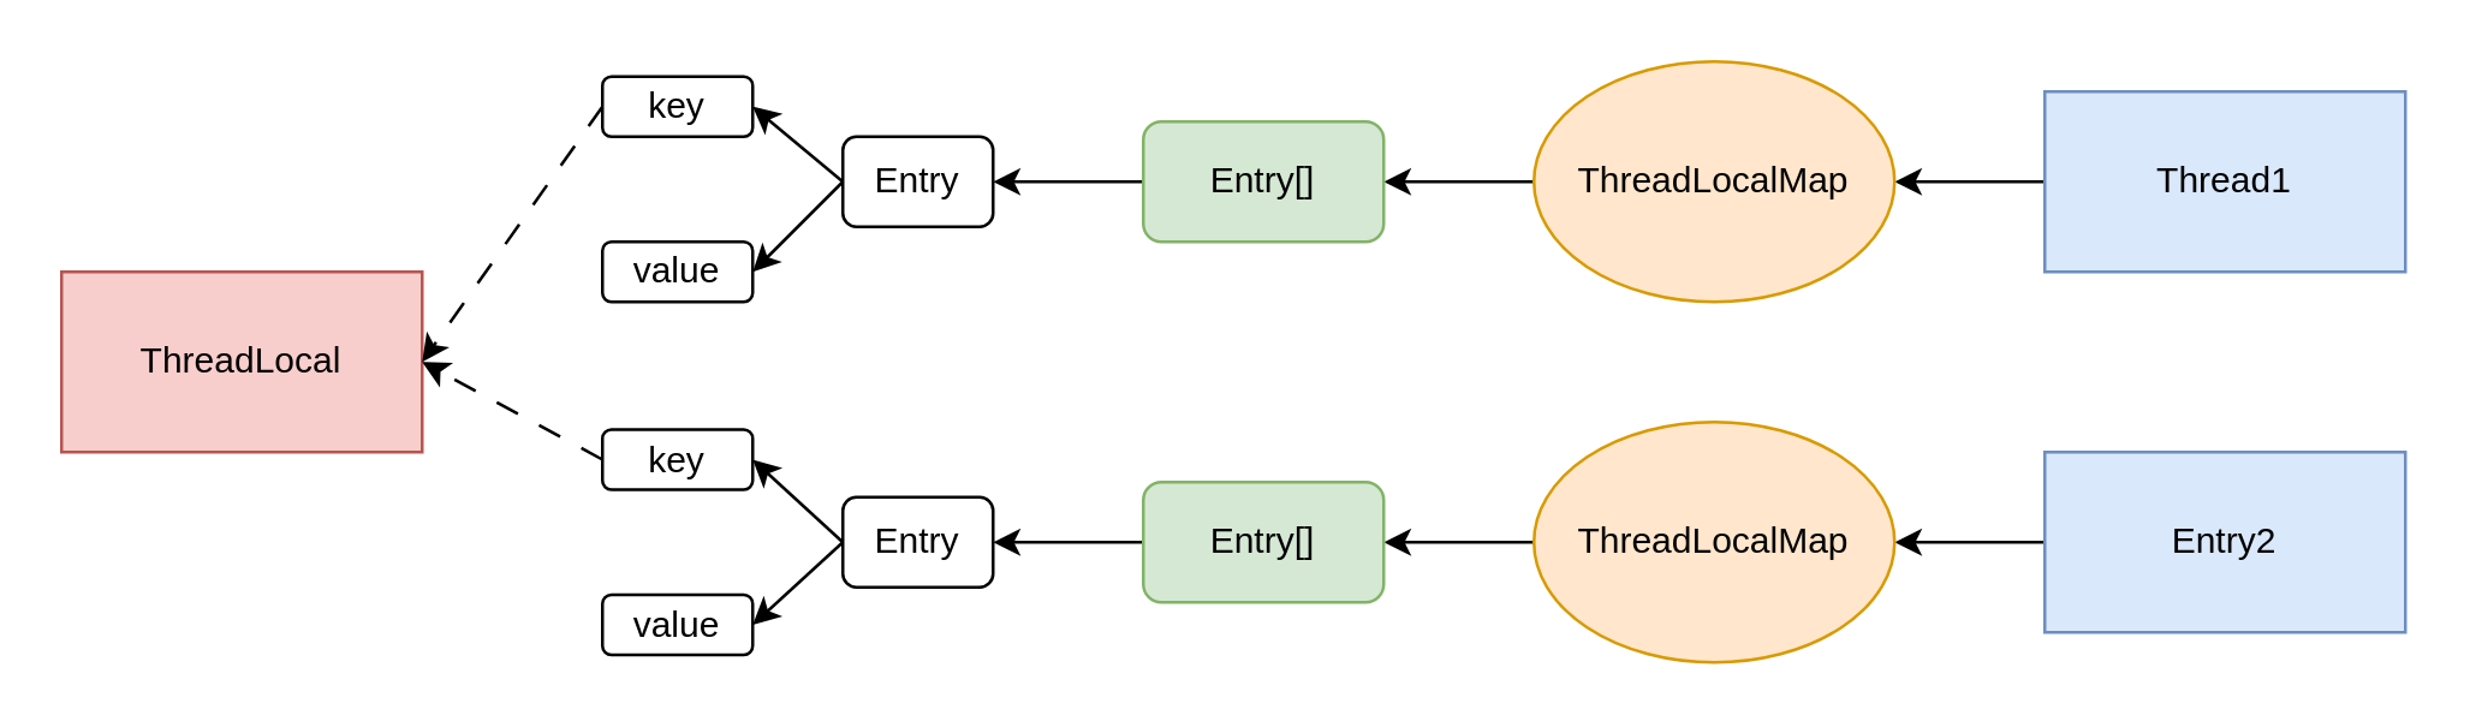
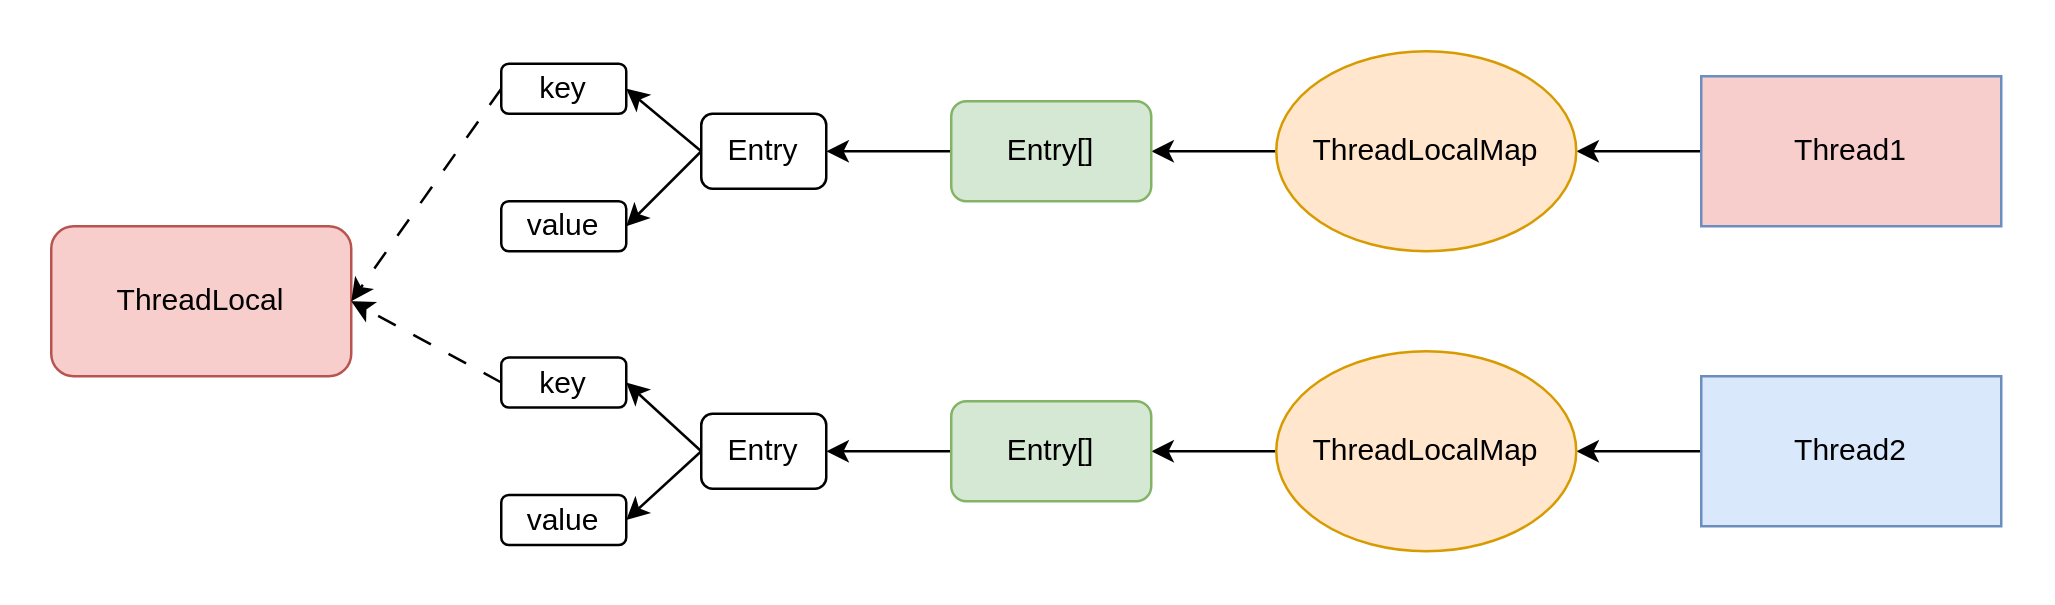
- <mxCell id="4" value="Thread1" style="rounded=0;whiteSpace=wrap;html=1;fillColor=#dae8fc;strokeColor=#6c8ebf;" vertex="1" parent="1"><mxGeometry x="680" y="30" width="120" height="60" as="geometry" /></mxCell>
+ <mxCell id="4" value="Thread1" style="rounded=0;whiteSpace=wrap;html=1;fillColor=#f8cecc;strokeColor=#6c8ebf;" vertex="1" parent="1"><mxGeometry x="680" y="30" width="120" height="60" as="geometry" /></mxCell>
- <mxCell id="2" value="ThreadLocal" style="rounded=0;whiteSpace=wrap;html=1;fillColor=#f8cecc;strokeColor=#b85450;" vertex="1" parent="1"><mxGeometry x="20" y="90" width="120" height="60" as="geometry" /></mxCell>
+ <mxCell id="2" value="ThreadLocal" style="whiteSpace=wrap;html=1;fillColor=#f8cecc;strokeColor=#b85450;rounded=1;" vertex="1" parent="1"><mxGeometry x="20" y="90" width="120" height="60" as="geometry" /></mxCell>
- <mxCell id="6" value="Entry2" style="rounded=0;whiteSpace=wrap;html=1;fillColor=#dae8fc;strokeColor=#6c8ebf;" vertex="1" parent="1"><mxGeometry x="680" y="150" width="120" height="60" as="geometry" /></mxCell>
+ <mxCell id="6" value="Thread2" style="rounded=0;whiteSpace=wrap;html=1;fillColor=#dae8fc;strokeColor=#6c8ebf;" vertex="1" parent="1"><mxGeometry x="680" y="150" width="120" height="60" as="geometry" /></mxCell>
